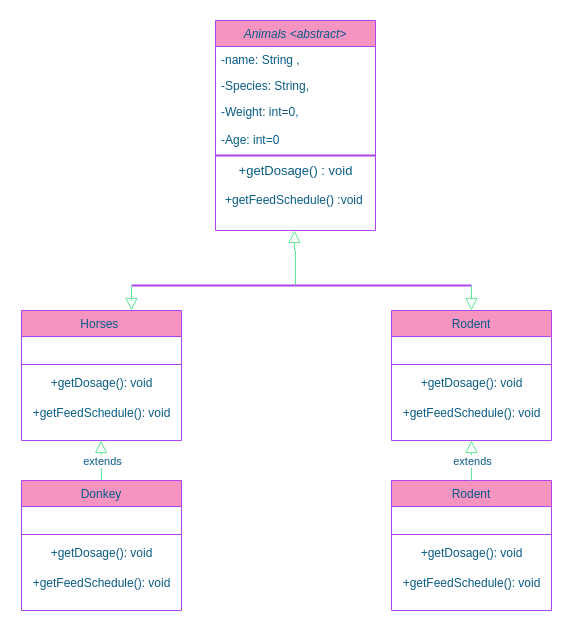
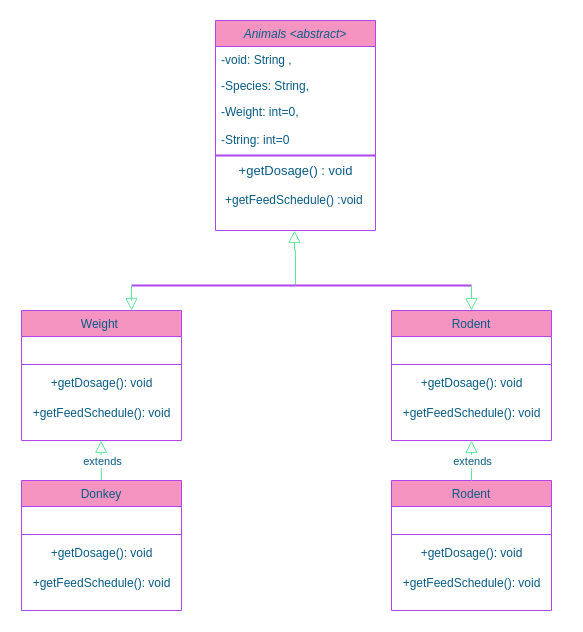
- <mxCell id="3" value="-name: String ," style="text;align=left;verticalAlign=top;spacingLeft=4;spacingRight=4;overflow=hidden;rotatable=0;points=[[0,0.5],[1,0.5]];portConstraint=eastwest;fontColor=#095C86;" parent="2" vertex="1"><mxGeometry y="26" width="160" height="26" as="geometry" /></mxCell>
+ <mxCell id="3" value="-void: String ," style="text;align=left;verticalAlign=top;spacingLeft=4;spacingRight=4;overflow=hidden;rotatable=0;points=[[0,0.5],[1,0.5]];portConstraint=eastwest;fontColor=#095C86;" parent="2" vertex="1"><mxGeometry y="26" width="160" height="26" as="geometry" /></mxCell>
- <mxCell id="5" value="-Weight: int=0, &#10;&#10;-Age: int=0" style="text;align=left;verticalAlign=top;spacingLeft=4;spacingRight=4;overflow=hidden;rotatable=0;points=[[0,0.5],[1,0.5]];portConstraint=eastwest;rounded=0;shadow=0;html=0;fontColor=#095C86;" parent="2" vertex="1"><mxGeometry y="78" width="160" height="52" as="geometry" /></mxCell>
+ <mxCell id="5" value="-Weight: int=0, &#10;&#10;-String: int=0" style="text;align=left;verticalAlign=top;spacingLeft=4;spacingRight=4;overflow=hidden;rotatable=0;points=[[0,0.5],[1,0.5]];portConstraint=eastwest;rounded=0;shadow=0;html=0;fontColor=#095C86;" parent="2" vertex="1"><mxGeometry y="78" width="160" height="52" as="geometry" /></mxCell>
- <mxCell id="14" value="Horses " style="swimlane;fontStyle=0;align=center;verticalAlign=top;childLayout=stackLayout;horizontal=1;startSize=26;horizontalStack=0;resizeParent=1;resizeLast=0;collapsible=1;marginBottom=0;rounded=0;shadow=0;strokeWidth=1;fillColor=#F694C1;strokeColor=#AF45ED;fontColor=#095C86;" vertex="1" parent="1"><mxGeometry x="21" y="310" width="160" height="130" as="geometry"><mxRectangle x="340" y="380" width="170" height="26" as="alternateBounds" /></mxGeometry></mxCell>
+ <mxCell id="14" value="Weight " style="swimlane;fontStyle=0;align=center;verticalAlign=top;childLayout=stackLayout;horizontal=1;startSize=26;horizontalStack=0;resizeParent=1;resizeLast=0;collapsible=1;marginBottom=0;rounded=0;shadow=0;strokeWidth=1;fillColor=#F694C1;strokeColor=#AF45ED;fontColor=#095C86;" vertex="1" parent="1"><mxGeometry x="21" y="310" width="160" height="130" as="geometry"><mxRectangle x="340" y="380" width="170" height="26" as="alternateBounds" /></mxGeometry></mxCell>
